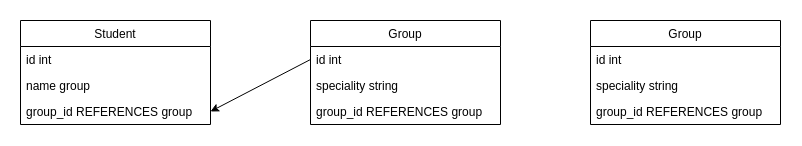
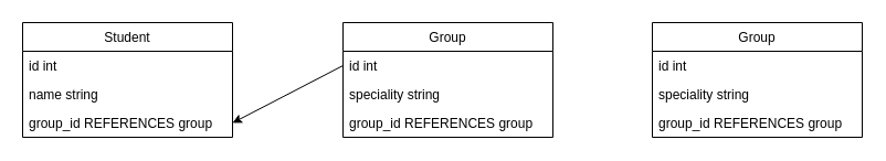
- <mxCell id="4" value="name group" style="text;strokeColor=none;fillColor=none;align=left;verticalAlign=top;spacingLeft=4;spacingRight=4;overflow=hidden;rotatable=0;points=[[0,0.5],[1,0.5]];portConstraint=eastwest;" vertex="1" parent="2"><mxGeometry y="52" width="190" height="26" as="geometry" /></mxCell>
+ <mxCell id="4" value="name string" style="text;strokeColor=none;fillColor=none;align=left;verticalAlign=top;spacingLeft=4;spacingRight=4;overflow=hidden;rotatable=0;points=[[0,0.5],[1,0.5]];portConstraint=eastwest;" vertex="1" parent="2"><mxGeometry y="52" width="190" height="26" as="geometry" /></mxCell>
